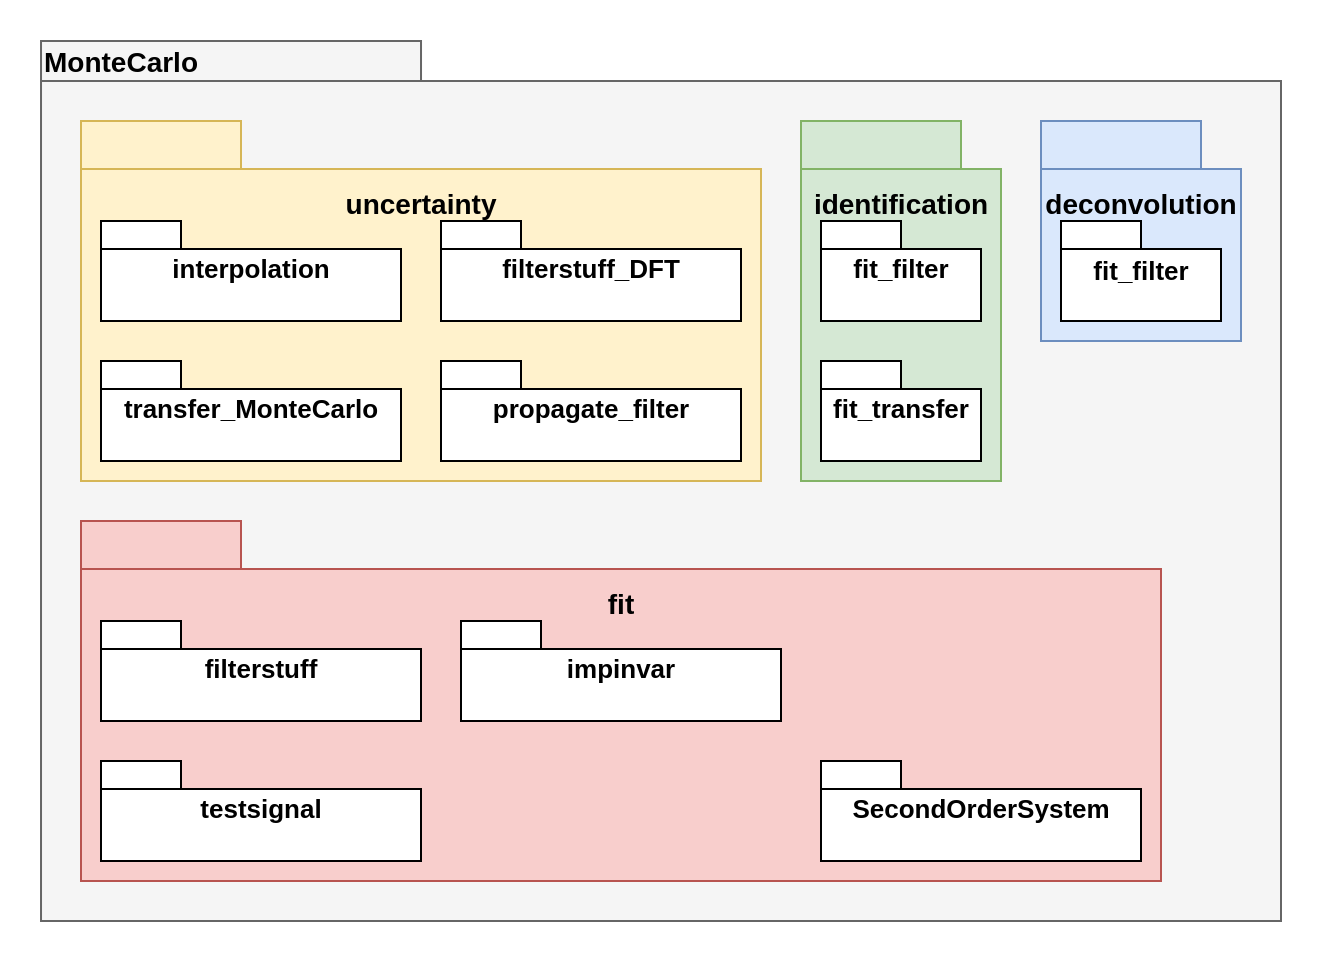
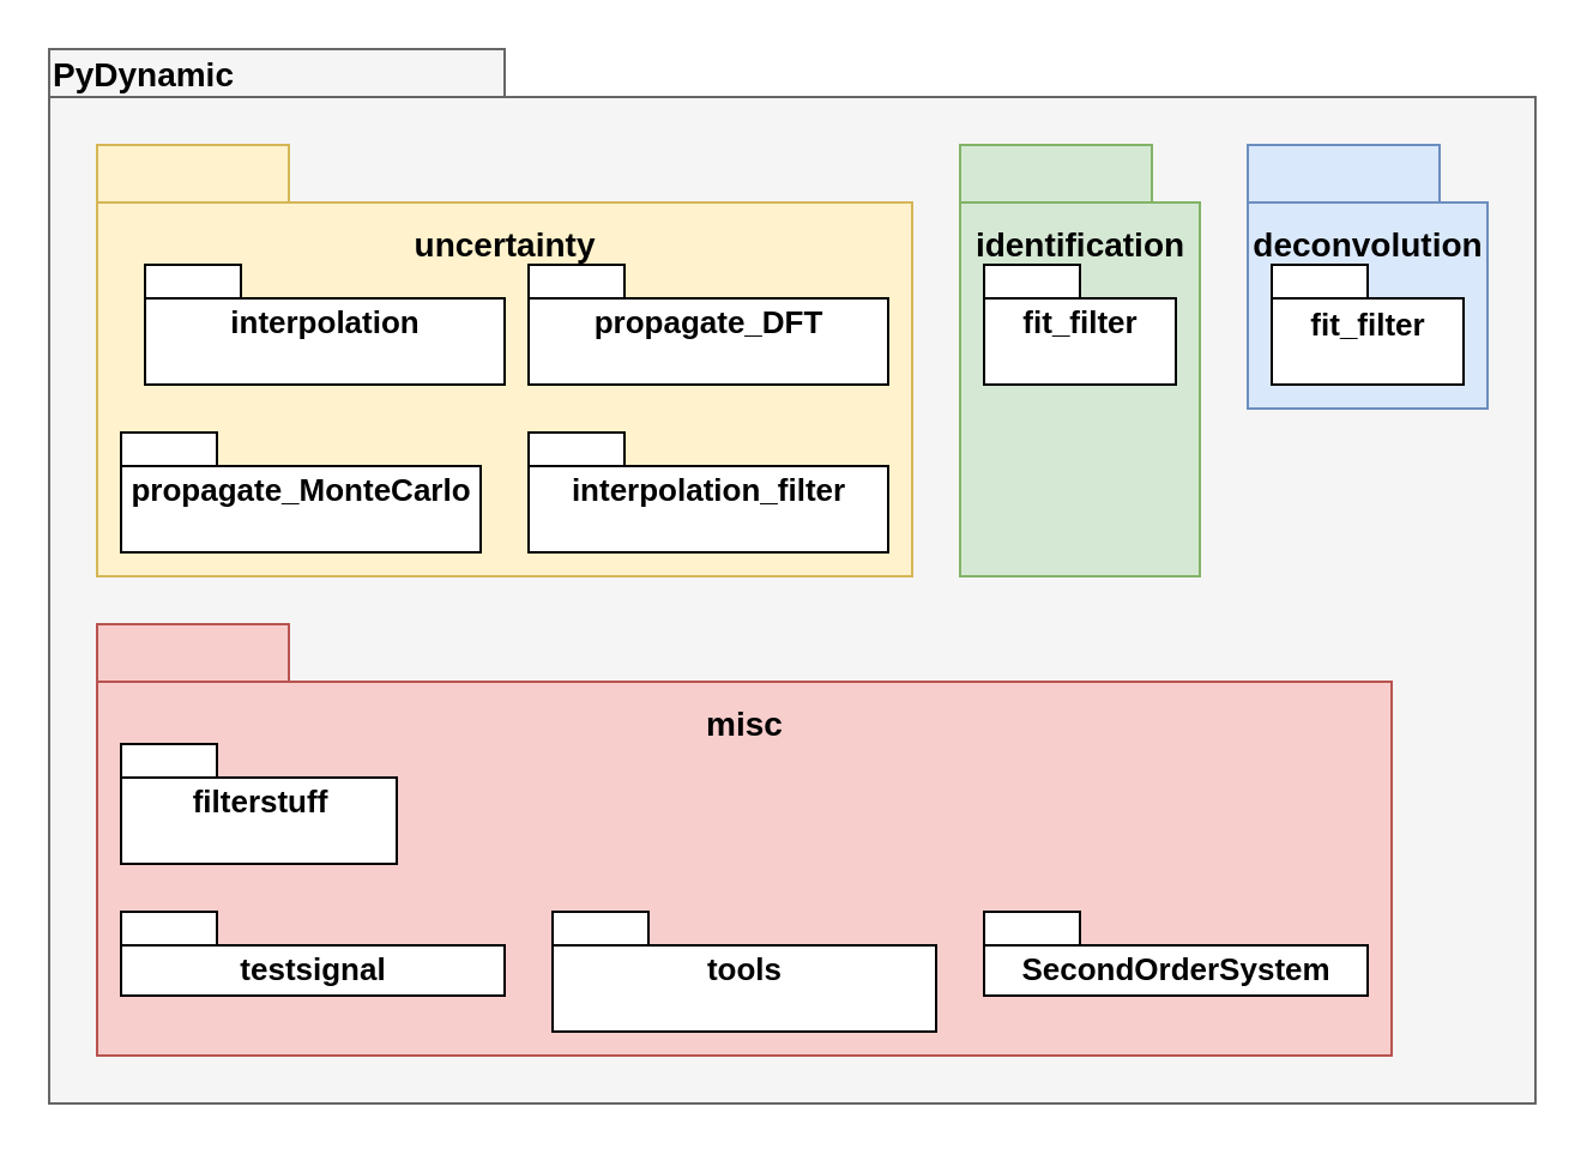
- <mxCell id="4" value="MonteCarlo" style="text;html=1;align=left;verticalAlign=top;spacingTop=-4;fontSize=14;fontFamily=Helvetica;fontStyle=1" parent="2" vertex="1"><mxGeometry width="281.042" height="20" as="geometry" /></mxCell>
+ <mxCell id="4" value="PyDynamic" style="text;html=1;align=left;verticalAlign=top;spacingTop=-4;fontSize=14;fontFamily=Helvetica;fontStyle=1" parent="2" vertex="1"><mxGeometry width="281.042" height="20" as="geometry" /></mxCell>
- <mxCell id="15" value="interpolation" style="shape=folder;fontStyle=1;spacingTop=10;tabWidth=40;tabHeight=14;tabPosition=left;html=1;rounded=0;shadow=0;comic=0;labelBackgroundColor=none;strokeWidth=1;fontFamily=Helvetica;fontSize=13;align=center;verticalAlign=top;" vertex="1" parent="12"><mxGeometry x="10" y="49.995" width="150" height="50" as="geometry" /></mxCell>
+ <mxCell id="15" value="interpolation" style="shape=folder;fontStyle=1;spacingTop=10;tabWidth=40;tabHeight=14;tabPosition=left;html=1;rounded=0;shadow=0;comic=0;labelBackgroundColor=none;strokeWidth=1;fontFamily=Helvetica;fontSize=13;align=center;verticalAlign=top;" vertex="1" parent="12"><mxGeometry x="20" y="49.995" width="150" height="50" as="geometry" /></mxCell>
- <mxCell id="14" value="filterstuff_DFT" style="shape=folder;fontStyle=1;spacingTop=10;tabWidth=40;tabHeight=14;tabPosition=left;html=1;rounded=0;shadow=0;comic=0;labelBackgroundColor=none;strokeWidth=1;fontFamily=Helvetica;fontSize=13;align=center;verticalAlign=top;" vertex="1" parent="12"><mxGeometry x="180" y="49.995" width="150" height="50" as="geometry" /></mxCell>
+ <mxCell id="14" value="propagate_DFT" style="shape=folder;fontStyle=1;spacingTop=10;tabWidth=40;tabHeight=14;tabPosition=left;html=1;rounded=0;shadow=0;comic=0;labelBackgroundColor=none;strokeWidth=1;fontFamily=Helvetica;fontSize=13;align=center;verticalAlign=top;" vertex="1" parent="12"><mxGeometry x="180" y="49.995" width="150" height="50" as="geometry" /></mxCell>
- <mxCell id="17" value="transfer_MonteCarlo" style="shape=folder;fontStyle=1;spacingTop=10;tabWidth=40;tabHeight=14;tabPosition=left;html=1;rounded=0;shadow=0;comic=0;labelBackgroundColor=none;strokeWidth=1;fontFamily=Helvetica;fontSize=13;align=center;verticalAlign=top;" vertex="1" parent="12"><mxGeometry x="10" y="119.995" width="150" height="50" as="geometry" /></mxCell>
+ <mxCell id="17" value="propagate_MonteCarlo" style="shape=folder;fontStyle=1;spacingTop=10;tabWidth=40;tabHeight=14;tabPosition=left;html=1;rounded=0;shadow=0;comic=0;labelBackgroundColor=none;strokeWidth=1;fontFamily=Helvetica;fontSize=13;align=center;verticalAlign=top;" vertex="1" parent="12"><mxGeometry x="10" y="119.995" width="150" height="50" as="geometry" /></mxCell>
- <mxCell id="16" value="propagate_filter" style="shape=folder;fontStyle=1;spacingTop=10;tabWidth=40;tabHeight=14;tabPosition=left;html=1;rounded=0;shadow=0;comic=0;labelBackgroundColor=none;strokeWidth=1;fontFamily=Helvetica;fontSize=13;align=center;verticalAlign=top;" vertex="1" parent="12"><mxGeometry x="180" y="119.995" width="150" height="50" as="geometry" /></mxCell>
+ <mxCell id="16" value="interpolation_filter" style="shape=folder;fontStyle=1;spacingTop=10;tabWidth=40;tabHeight=14;tabPosition=left;html=1;rounded=0;shadow=0;comic=0;labelBackgroundColor=none;strokeWidth=1;fontFamily=Helvetica;fontSize=13;align=center;verticalAlign=top;" vertex="1" parent="12"><mxGeometry x="180" y="119.995" width="150" height="50" as="geometry" /></mxCell>
- <mxCell id="10" value="fit_transfer" style="shape=folder;fontStyle=1;spacingTop=10;tabWidth=40;tabHeight=14;tabPosition=left;html=1;rounded=0;shadow=0;comic=0;labelBackgroundColor=none;strokeWidth=1;fontFamily=Helvetica;fontSize=13;align=center;verticalAlign=top;" vertex="1" parent="8"><mxGeometry x="10" y="119.995" width="80" height="50" as="geometry" /></mxCell>
- <mxCell id="19" value="&lt;br style=&quot;font-size: 14px;&quot;&gt;fit" style="shape=folder;fontStyle=1;spacingTop=10;tabWidth=80;tabHeight=24;tabPosition=left;html=1;rounded=0;shadow=0;comic=0;labelBackgroundColor=none;strokeWidth=1;fontFamily=Helvetica;fontSize=14;align=center;verticalAlign=top;fillColor=#f8cecc;strokeColor=#b85450;" vertex="1" parent="18"><mxGeometry width="540" height="180" as="geometry" /></mxCell>
+ <mxCell id="19" value="&lt;br style=&quot;font-size: 14px;&quot;&gt;misc" style="shape=folder;fontStyle=1;spacingTop=10;tabWidth=80;tabHeight=24;tabPosition=left;html=1;rounded=0;shadow=0;comic=0;labelBackgroundColor=none;strokeWidth=1;fontFamily=Helvetica;fontSize=14;align=center;verticalAlign=top;fillColor=#f8cecc;strokeColor=#b85450;" vertex="1" parent="18"><mxGeometry width="540" height="180" as="geometry" /></mxCell>
- <mxCell id="27" value="filterstuff" style="shape=folder;fontStyle=1;spacingTop=10;tabWidth=40;tabHeight=14;tabPosition=left;html=1;rounded=0;shadow=0;comic=0;labelBackgroundColor=none;strokeWidth=1;fontFamily=Helvetica;fontSize=13;align=center;verticalAlign=top;" vertex="1" parent="23"><mxGeometry x="10" y="49.998" width="160" height="50" as="geometry" /></mxCell>
+ <mxCell id="27" value="filterstuff" style="shape=folder;fontStyle=1;spacingTop=10;tabWidth=40;tabHeight=14;tabPosition=left;html=1;rounded=0;shadow=0;comic=0;labelBackgroundColor=none;strokeWidth=1;fontFamily=Helvetica;fontSize=13;align=center;verticalAlign=top;" vertex="1" parent="23"><mxGeometry x="10" y="49.998" width="115" height="50" as="geometry" /></mxCell>
- <mxCell id="25" value="impinvar" style="shape=folder;fontStyle=1;spacingTop=10;tabWidth=40;tabHeight=14;tabPosition=left;html=1;rounded=0;shadow=0;comic=0;labelBackgroundColor=none;strokeWidth=1;fontFamily=Helvetica;fontSize=13;align=center;verticalAlign=top;" vertex="1" parent="23"><mxGeometry x="190" y="49.998" width="160" height="50" as="geometry" /></mxCell>
- <mxCell id="28" value="testsignal" style="shape=folder;fontStyle=1;spacingTop=10;tabWidth=40;tabHeight=14;tabPosition=left;html=1;rounded=0;shadow=0;comic=0;labelBackgroundColor=none;strokeWidth=1;fontFamily=Helvetica;fontSize=13;align=center;verticalAlign=top;" vertex="1" parent="23"><mxGeometry x="10" y="119.998" width="160" height="50" as="geometry" /></mxCell>
+ <mxCell id="28" value="testsignal" style="shape=folder;fontStyle=1;spacingTop=10;tabWidth=40;tabHeight=14;tabPosition=left;html=1;rounded=0;shadow=0;comic=0;labelBackgroundColor=none;strokeWidth=1;fontFamily=Helvetica;fontSize=13;align=center;verticalAlign=top;" vertex="1" parent="23"><mxGeometry x="10" y="119.998" width="160" height="35" as="geometry" /></mxCell>
+ <mxCell id="26" value="tools" style="shape=folder;fontStyle=1;spacingTop=10;tabWidth=40;tabHeight=14;tabPosition=left;html=1;rounded=0;shadow=0;comic=0;labelBackgroundColor=none;strokeWidth=1;fontFamily=Helvetica;fontSize=13;align=center;verticalAlign=top;" vertex="1" parent="23"><mxGeometry x="190" y="119.998" width="160" height="50" as="geometry" /></mxCell>
- <mxCell id="24" value="SecondOrderSystem" style="shape=folder;fontStyle=1;spacingTop=10;tabWidth=40;tabHeight=14;tabPosition=left;html=1;rounded=0;shadow=0;comic=0;labelBackgroundColor=none;strokeWidth=1;fontFamily=Helvetica;fontSize=13;align=center;verticalAlign=top;" vertex="1" parent="23"><mxGeometry x="370" y="119.998" width="160" height="50" as="geometry" /></mxCell>
+ <mxCell id="24" value="SecondOrderSystem" style="shape=folder;fontStyle=1;spacingTop=10;tabWidth=40;tabHeight=14;tabPosition=left;html=1;rounded=0;shadow=0;comic=0;labelBackgroundColor=none;strokeWidth=1;fontFamily=Helvetica;fontSize=13;align=center;verticalAlign=top;" vertex="1" parent="23"><mxGeometry x="370" y="119.998" width="160" height="35" as="geometry" /></mxCell>
